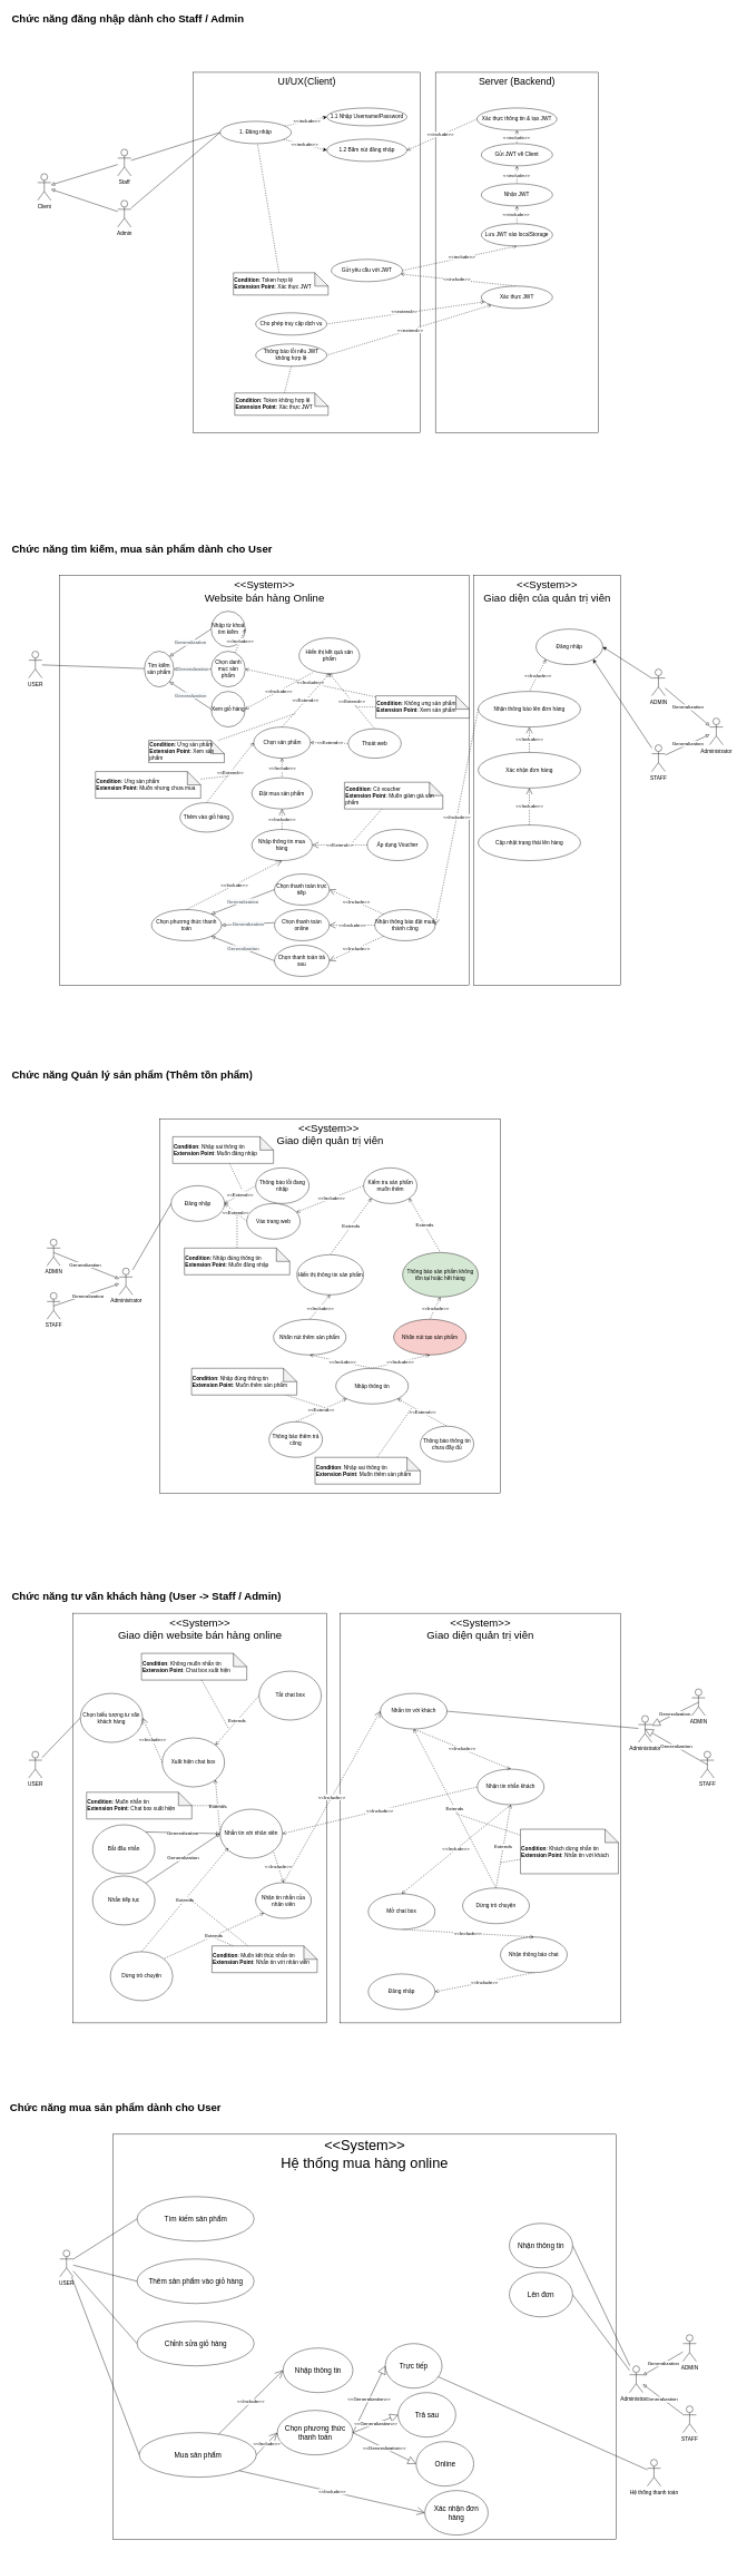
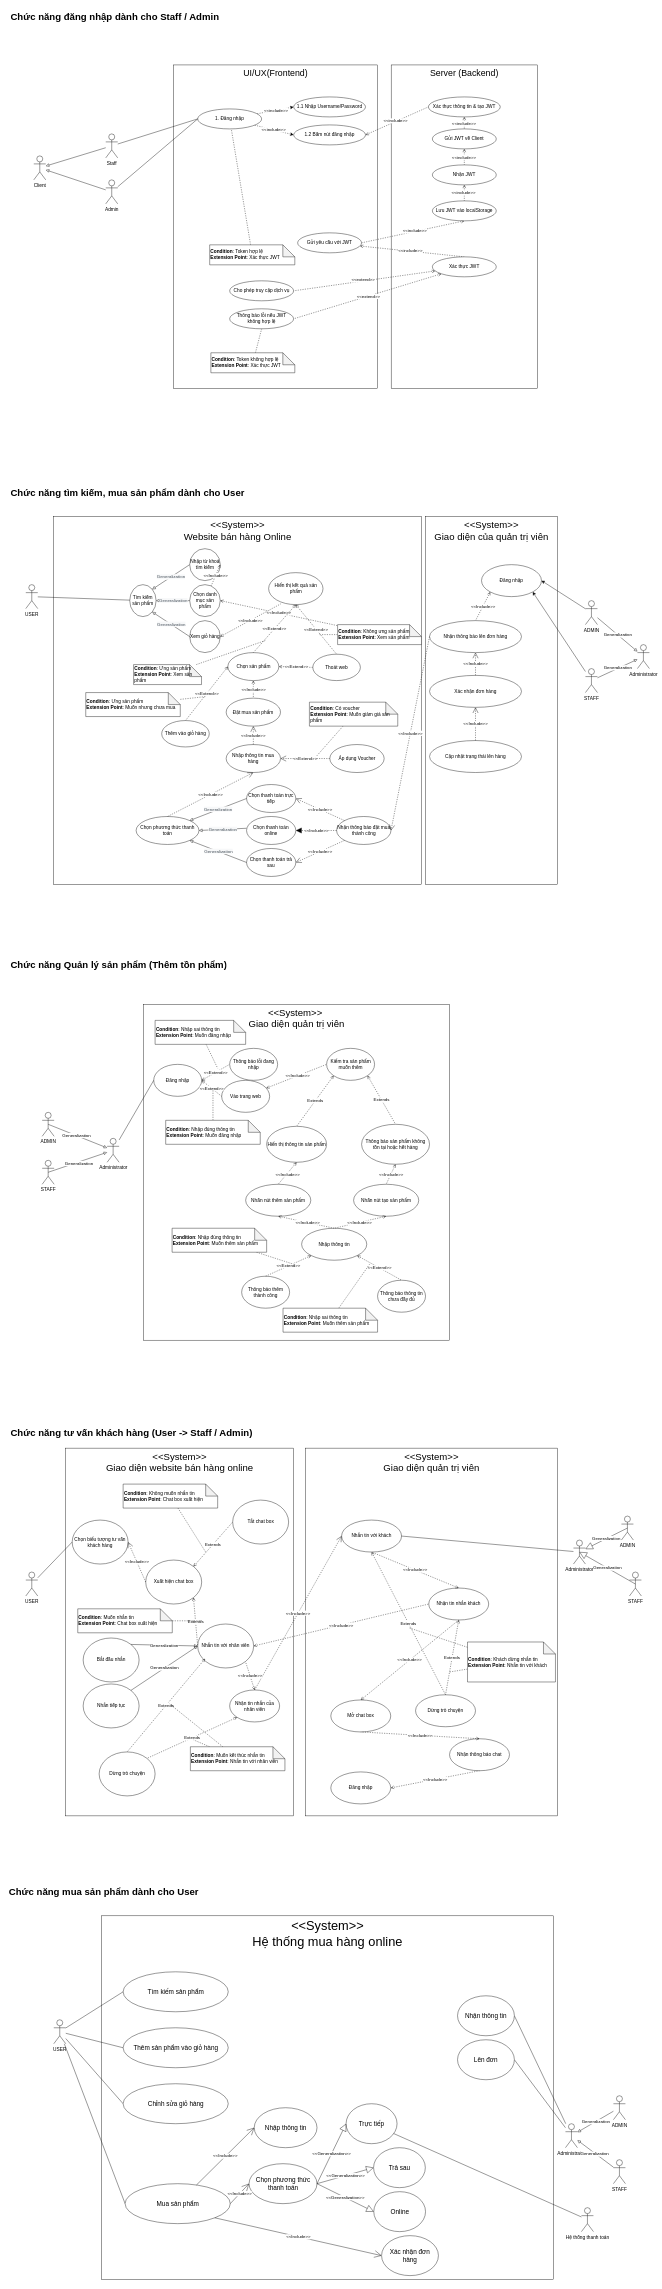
- <mxCell id="6" value="UI/UX(Client)" style="rounded=0;whiteSpace=wrap;html=1;verticalAlign=top;fontSize=22;" parent="3" vertex="1"><mxGeometry x="350" width="510" height="810" as="geometry" /></mxCell>
+ <mxCell id="6" value="UI/UX(Frontend)" style="rounded=0;whiteSpace=wrap;html=1;verticalAlign=top;fontSize=22;" parent="3" vertex="1"><mxGeometry x="350" width="510" height="810" as="geometry" /></mxCell>
- <mxCell id="10" value="1.1 Nhập Username/Password" style="ellipse;whiteSpace=wrap;html=1;" parent="3" vertex="1"><mxGeometry x="650" y="80" width="180" height="40" as="geometry" /></mxCell>
+ <mxCell id="10" value="1.1 Nhập Username/Password" style="ellipse;whiteSpace=wrap;html=1;" parent="3" vertex="1"><mxGeometry x="650" y="80" width="180" height="50" as="geometry" /></mxCell>
- <mxCell id="103" value="&amp;lt;&amp;lt;Include&amp;gt;&amp;gt;" style="endArrow=open;endSize=12;dashed=1;html=1;rounded=0;exitX=0;exitY=0.5;exitDx=0;exitDy=0;entryX=1;entryY=0.5;entryDx=0;entryDy=0;" parent="53" source="92" target="94" edge="1"><mxGeometry width="160" relative="1" as="geometry"><mxPoint x="735.55" y="770" as="sourcePoint" /><mxPoint x="614" y="715" as="targetPoint" /></mxGeometry></mxCell>
+ <mxCell id="103" value="&amp;lt;&amp;lt;Include&amp;gt;&amp;gt;" style="endArrow=block;endSize=12;dashed=1;html=1;rounded=0;exitX=0;exitY=0.5;exitDx=0;exitDy=0;entryX=1;entryY=0.5;entryDx=0;entryDy=0;" parent="53" source="92" target="94" edge="1"><mxGeometry width="160" relative="1" as="geometry"><mxPoint x="735.55" y="770" as="sourcePoint" /><mxPoint x="614" y="715" as="targetPoint" /></mxGeometry></mxCell>
- <mxCell id="137" value="Thông báo sản phẩm không tồn tại hoặc hết hàng" style="ellipse;whiteSpace=wrap;html=1;fillColor=#d5e8d4;" parent="1" vertex="1"><mxGeometry x="904" y="2810" width="170" height="100" as="geometry" /></mxCell>
+ <mxCell id="137" value="Thông báo sản phẩm không tồn tại hoặc hết hàng" style="ellipse;whiteSpace=wrap;html=1;" parent="1" vertex="1"><mxGeometry x="904" y="2810" width="170" height="100" as="geometry" /></mxCell>
- <mxCell id="144" value="Nhấn nút tạo sản phẩm" style="ellipse;whiteSpace=wrap;html=1;fillColor=#f8cecc;" parent="1" vertex="1"><mxGeometry x="884" y="2960" width="163" height="80" as="geometry" /></mxCell>
+ <mxCell id="144" value="Nhấn nút tạo sản phẩm" style="ellipse;whiteSpace=wrap;html=1;" parent="1" vertex="1"><mxGeometry x="884" y="2960" width="163" height="80" as="geometry" /></mxCell>
- <mxCell id="152" value="Thông báo thêm trả công" style="ellipse;whiteSpace=wrap;html=1;" parent="1" vertex="1"><mxGeometry x="604" y="3190" width="120" height="80" as="geometry" /></mxCell>
+ <mxCell id="152" value="Thông báo thêm thành công" style="ellipse;whiteSpace=wrap;html=1;" parent="1" vertex="1"><mxGeometry x="604" y="3190" width="120" height="80" as="geometry" /></mxCell>
- <mxCell id="190" value="&lt;div style=&quot;&quot;&gt;&lt;span style=&quot;background-color: transparent; color: light-dark(rgb(0, 0, 0), rgb(255, 255, 255));&quot;&gt;&lt;b&gt;Condition&lt;/b&gt;: Không muốn nhắn tin&lt;/span&gt;&lt;/div&gt;&lt;div style=&quot;&quot;&gt;&lt;span style=&quot;background-color: transparent; color: light-dark(rgb(0, 0, 0), rgb(255, 255, 255));&quot;&gt;&lt;b&gt;Extension Point&lt;/b&gt;: Chat box xuất hiện&lt;/span&gt;&lt;/div&gt;" style="shape=note;whiteSpace=wrap;html=1;backgroundOutline=1;darkOpacity=0.05;align=left;container=0;" parent="1" vertex="1"><mxGeometry x="317.5" y="3710" width="236.5" height="60" as="geometry" /></mxCell>
+ <mxCell id="190" value="&lt;div style=&quot;&quot;&gt;&lt;span style=&quot;background-color: transparent; color: light-dark(rgb(0, 0, 0), rgb(255, 255, 255));&quot;&gt;&lt;b&gt;Condition&lt;/b&gt;: Không muốn nhắn tin&lt;/span&gt;&lt;/div&gt;&lt;div style=&quot;&quot;&gt;&lt;span style=&quot;background-color: transparent; color: light-dark(rgb(0, 0, 0), rgb(255, 255, 255));&quot;&gt;&lt;b&gt;Extension Point&lt;/b&gt;: Chat box xuất hiện&lt;/span&gt;&lt;/div&gt;" style="shape=note;whiteSpace=wrap;html=1;backgroundOutline=1;darkOpacity=0.05;align=left;container=0;" parent="1" vertex="1"><mxGeometry x="307.5" y="3710" width="236.5" height="60" as="geometry" /></mxCell>
- <mxCell id="245" value="Trả sau" style="ellipse;whiteSpace=wrap;html=1;fontSize=16;" vertex="1" parent="1"><mxGeometry x="894" y="5370" width="129.5" height="100" as="geometry" /></mxCell>
+ <mxCell id="245" value="Trả sau" style="ellipse;whiteSpace=wrap;html=1;fontSize=16;" vertex="1" parent="1"><mxGeometry x="934" y="5370" width="129.5" height="100" as="geometry" /></mxCell>
